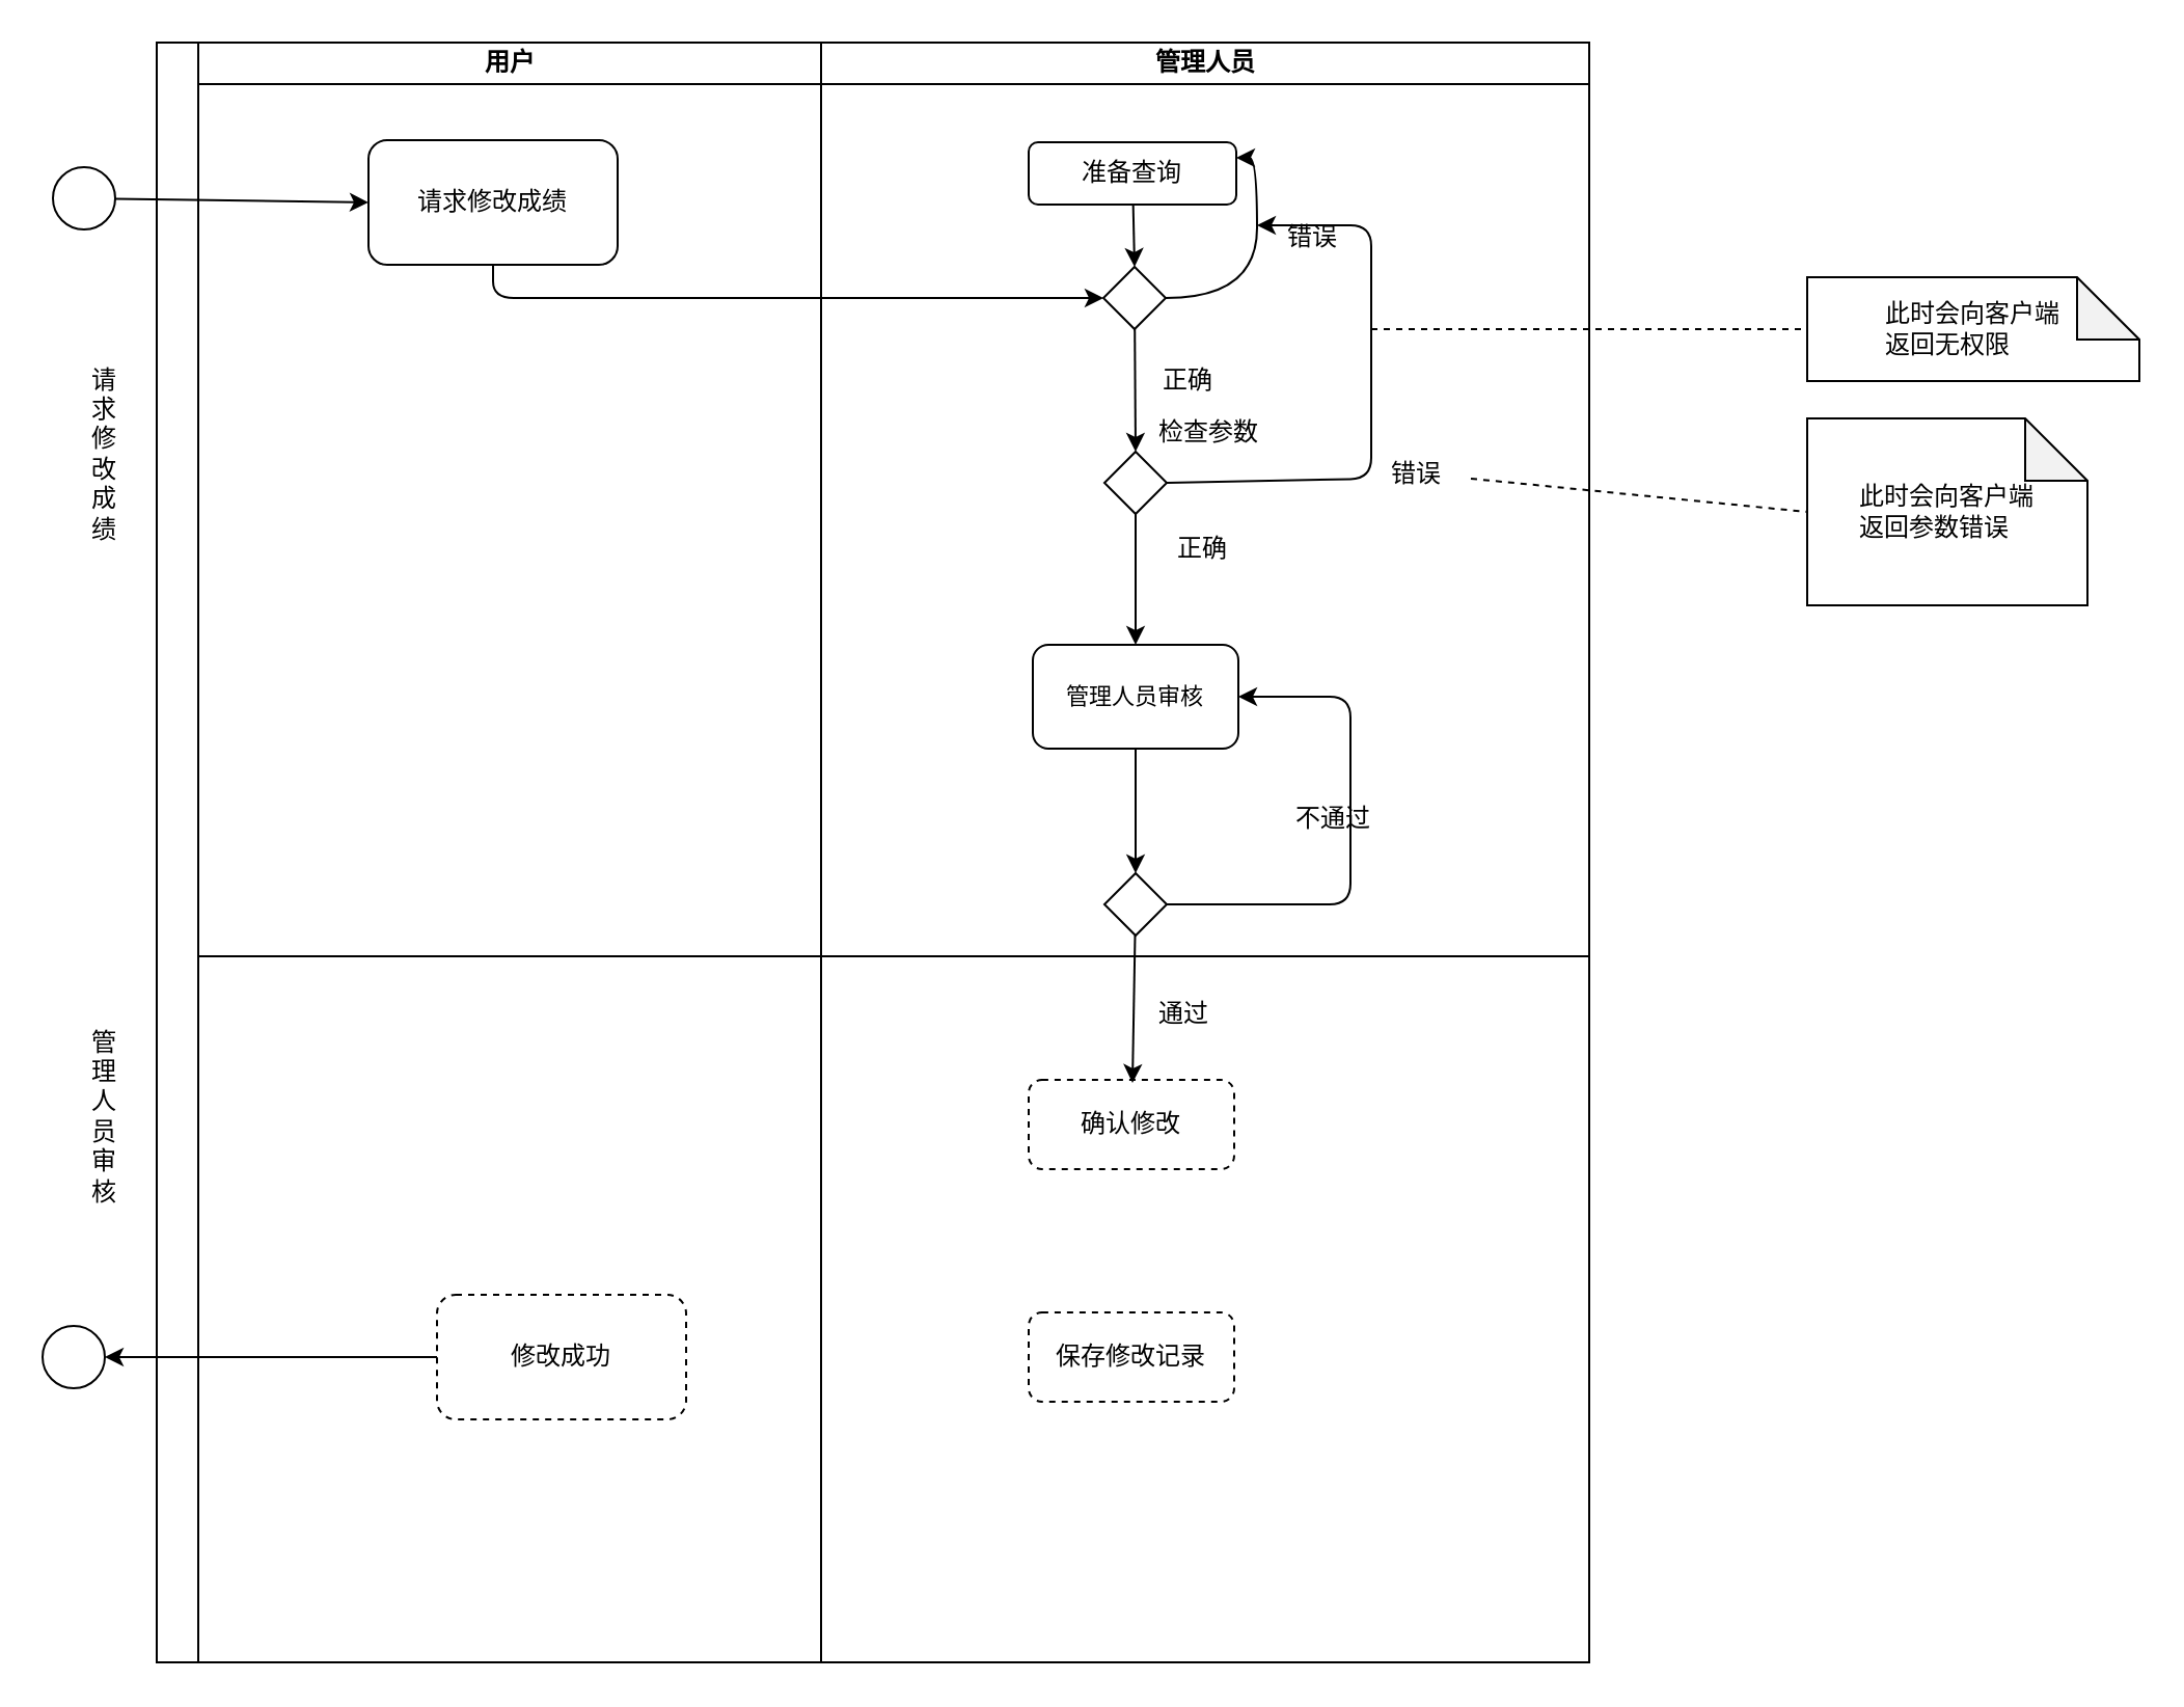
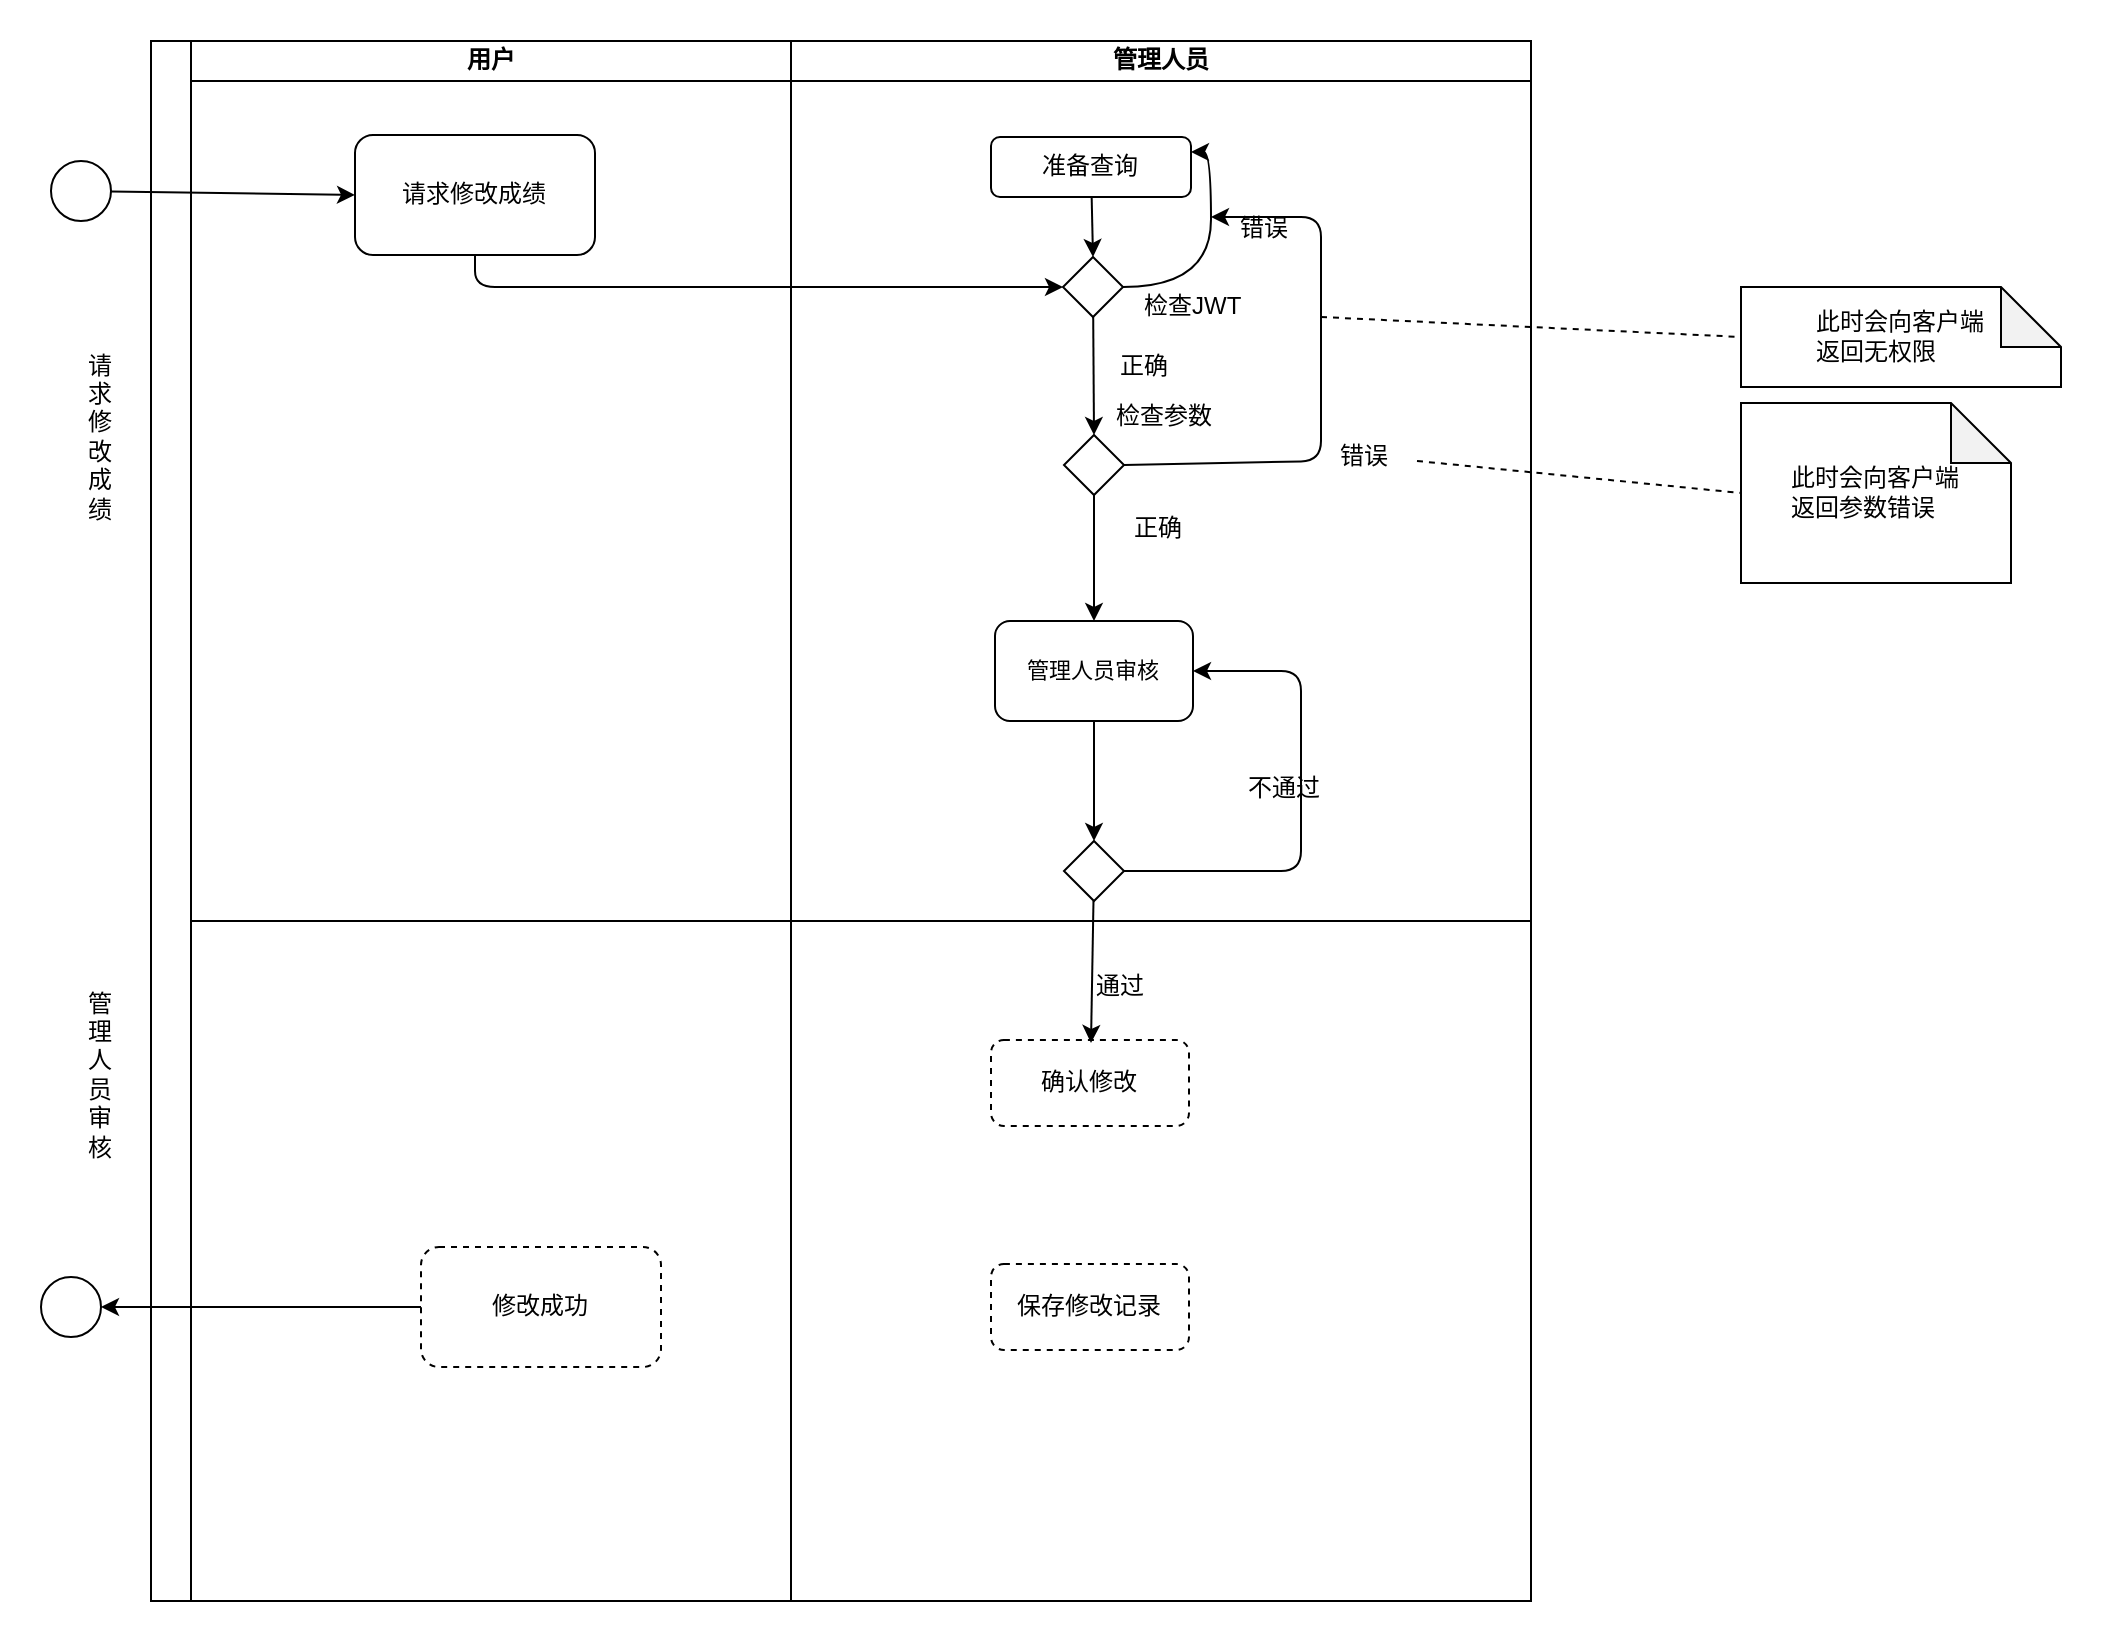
+ <mxCell id="28" value="检查JWT" style="text;html=1;resizable=0;points=[];autosize=1;align=left;verticalAlign=top;spacingTop=-4;fontColor=#000000;" vertex="1" parent="1"><mxGeometry x="570" y="143" width="60" height="20" as="geometry" /></mxCell>
- <mxCell id="34" value="&lt;div style=&quot;text-align: left&quot;&gt;&lt;span&gt;此时会向客户端&lt;/span&gt;&lt;/div&gt;&lt;div style=&quot;text-align: left&quot;&gt;&lt;span&gt;返回无权限&lt;/span&gt;&lt;/div&gt;" style="shape=note;whiteSpace=wrap;html=1;backgroundOutline=1;darkOpacity=0.05;rounded=0;shadow=0;glass=0;labelBackgroundColor=none;strokeColor=#000000;fillColor=none;fontColor=#000000;" vertex="1" parent="1"><mxGeometry x="870" y="133" width="160" height="50" as="geometry" /></mxCell>
+ <mxCell id="34" value="&lt;div style=&quot;text-align: left&quot;&gt;&lt;span&gt;此时会向客户端&lt;/span&gt;&lt;/div&gt;&lt;div style=&quot;text-align: left&quot;&gt;&lt;span&gt;返回无权限&lt;/span&gt;&lt;/div&gt;" style="shape=note;whiteSpace=wrap;html=1;backgroundOutline=1;darkOpacity=0.05;rounded=0;shadow=0;glass=0;labelBackgroundColor=none;strokeColor=#000000;fillColor=none;fontColor=#000000;" vertex="1" parent="1"><mxGeometry x="870" y="143" width="160" height="50" as="geometry" /></mxCell>
- <mxCell id="39" value="通过" style="text;html=1;resizable=0;points=[];autosize=1;align=left;verticalAlign=top;spacingTop=-4;" vertex="1" parent="1"><mxGeometry x="556" y="478" width="40" height="20" as="geometry" /></mxCell>
+ <mxCell id="39" value="通过" style="text;html=1;resizable=0;points=[];autosize=1;align=left;verticalAlign=top;spacingTop=-4;" vertex="1" parent="1"><mxGeometry x="546" y="483" width="40" height="20" as="geometry" /></mxCell>
